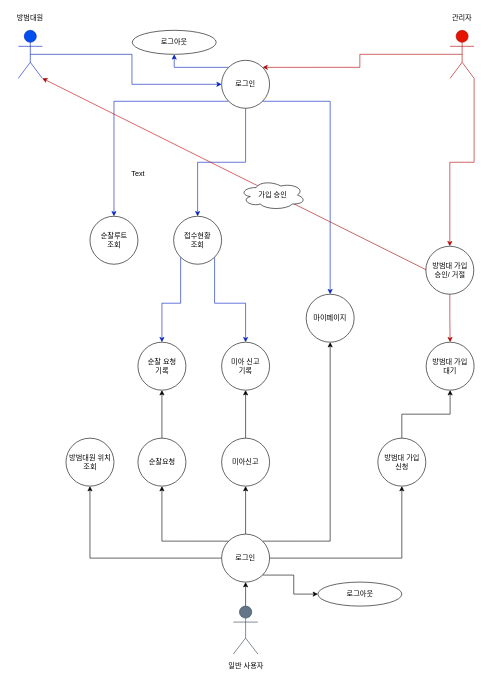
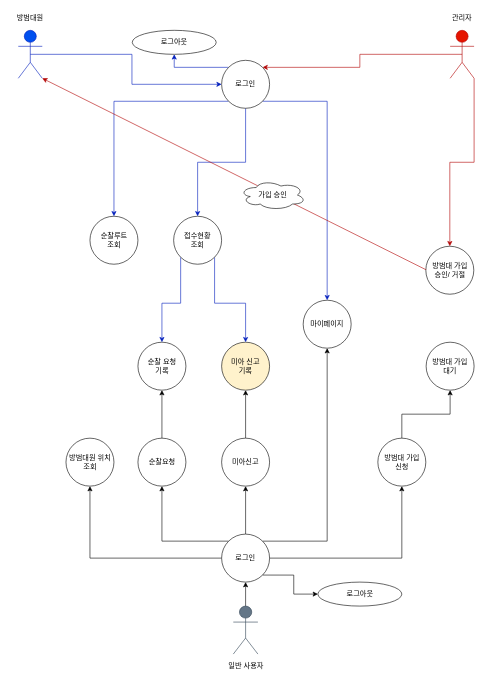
- <mxCell id="42" value="Text" style="text;html=1;strokeColor=none;fillColor=none;align=center;verticalAlign=middle;whiteSpace=wrap;rounded=0;" vertex="1" parent="1"><mxGeometry x="210" y="280" width="40" height="20" as="geometry" /></mxCell>
- <mxCell id="21" value="마이페이지" style="ellipse;whiteSpace=wrap;html=1;aspect=fixed;" vertex="1" parent="1"><mxGeometry x="510" y="490" width="80" height="80" as="geometry" /></mxCell>
+ <mxCell id="21" value="마이페이지" style="ellipse;whiteSpace=wrap;html=1;aspect=fixed;" vertex="1" parent="1"><mxGeometry x="505" y="500" width="80" height="80" as="geometry" /></mxCell>
- <mxCell id="36" style="edgeStyle=orthogonalEdgeStyle;rounded=0;orthogonalLoop=1;jettySize=auto;html=1;exitX=0.5;exitY=1;exitDx=0;exitDy=0;entryX=0.5;entryY=0;entryDx=0;entryDy=0;fillColor=#e51400;strokeColor=#B20000;" edge="1" parent="1" source="37" target="38"><mxGeometry relative="1" as="geometry" /></mxCell>
- <mxCell id="32" value="미아 신고&lt;br&gt;기록" style="ellipse;whiteSpace=wrap;html=1;aspect=fixed;" vertex="1" parent="1"><mxGeometry x="369" y="570" width="80" height="80" as="geometry" /></mxCell>
+ <mxCell id="32" value="미아 신고&lt;br&gt;기록" style="ellipse;whiteSpace=wrap;html=1;aspect=fixed;fillColor=#fff2cc;" vertex="1" parent="1"><mxGeometry x="369" y="570" width="80" height="80" as="geometry" /></mxCell>
